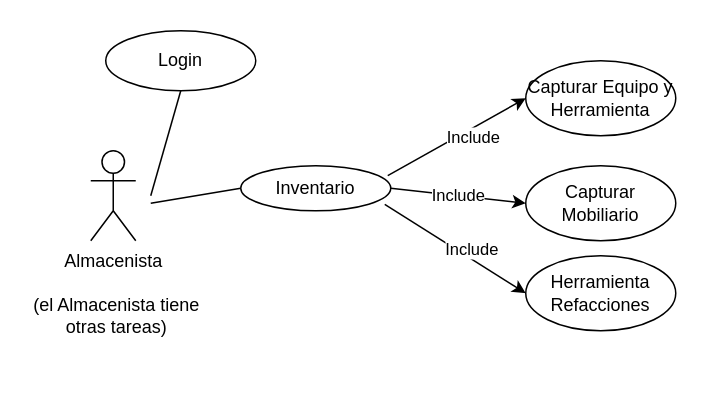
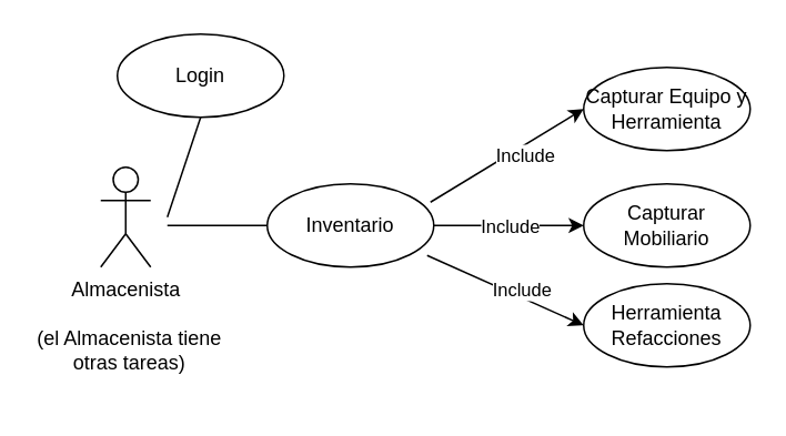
- <mxCell id="4" value="Login" style="ellipse;whiteSpace=wrap;html=1;" vertex="1" parent="1"><mxGeometry x="70" y="20" width="100" height="40" as="geometry" /></mxCell>
+ <mxCell id="4" value="Login" style="ellipse;whiteSpace=wrap;html=1;" vertex="1" parent="1"><mxGeometry x="70" y="20" width="100" height="50" as="geometry" /></mxCell>
- <mxCell id="6" value="Inventario" style="ellipse;whiteSpace=wrap;html=1;" vertex="1" parent="1"><mxGeometry x="160" y="110" width="100" height="30" as="geometry" /></mxCell>
+ <mxCell id="6" value="Inventario" style="ellipse;whiteSpace=wrap;html=1;" vertex="1" parent="1"><mxGeometry x="160" y="110" width="100" height="50" as="geometry" /></mxCell>
